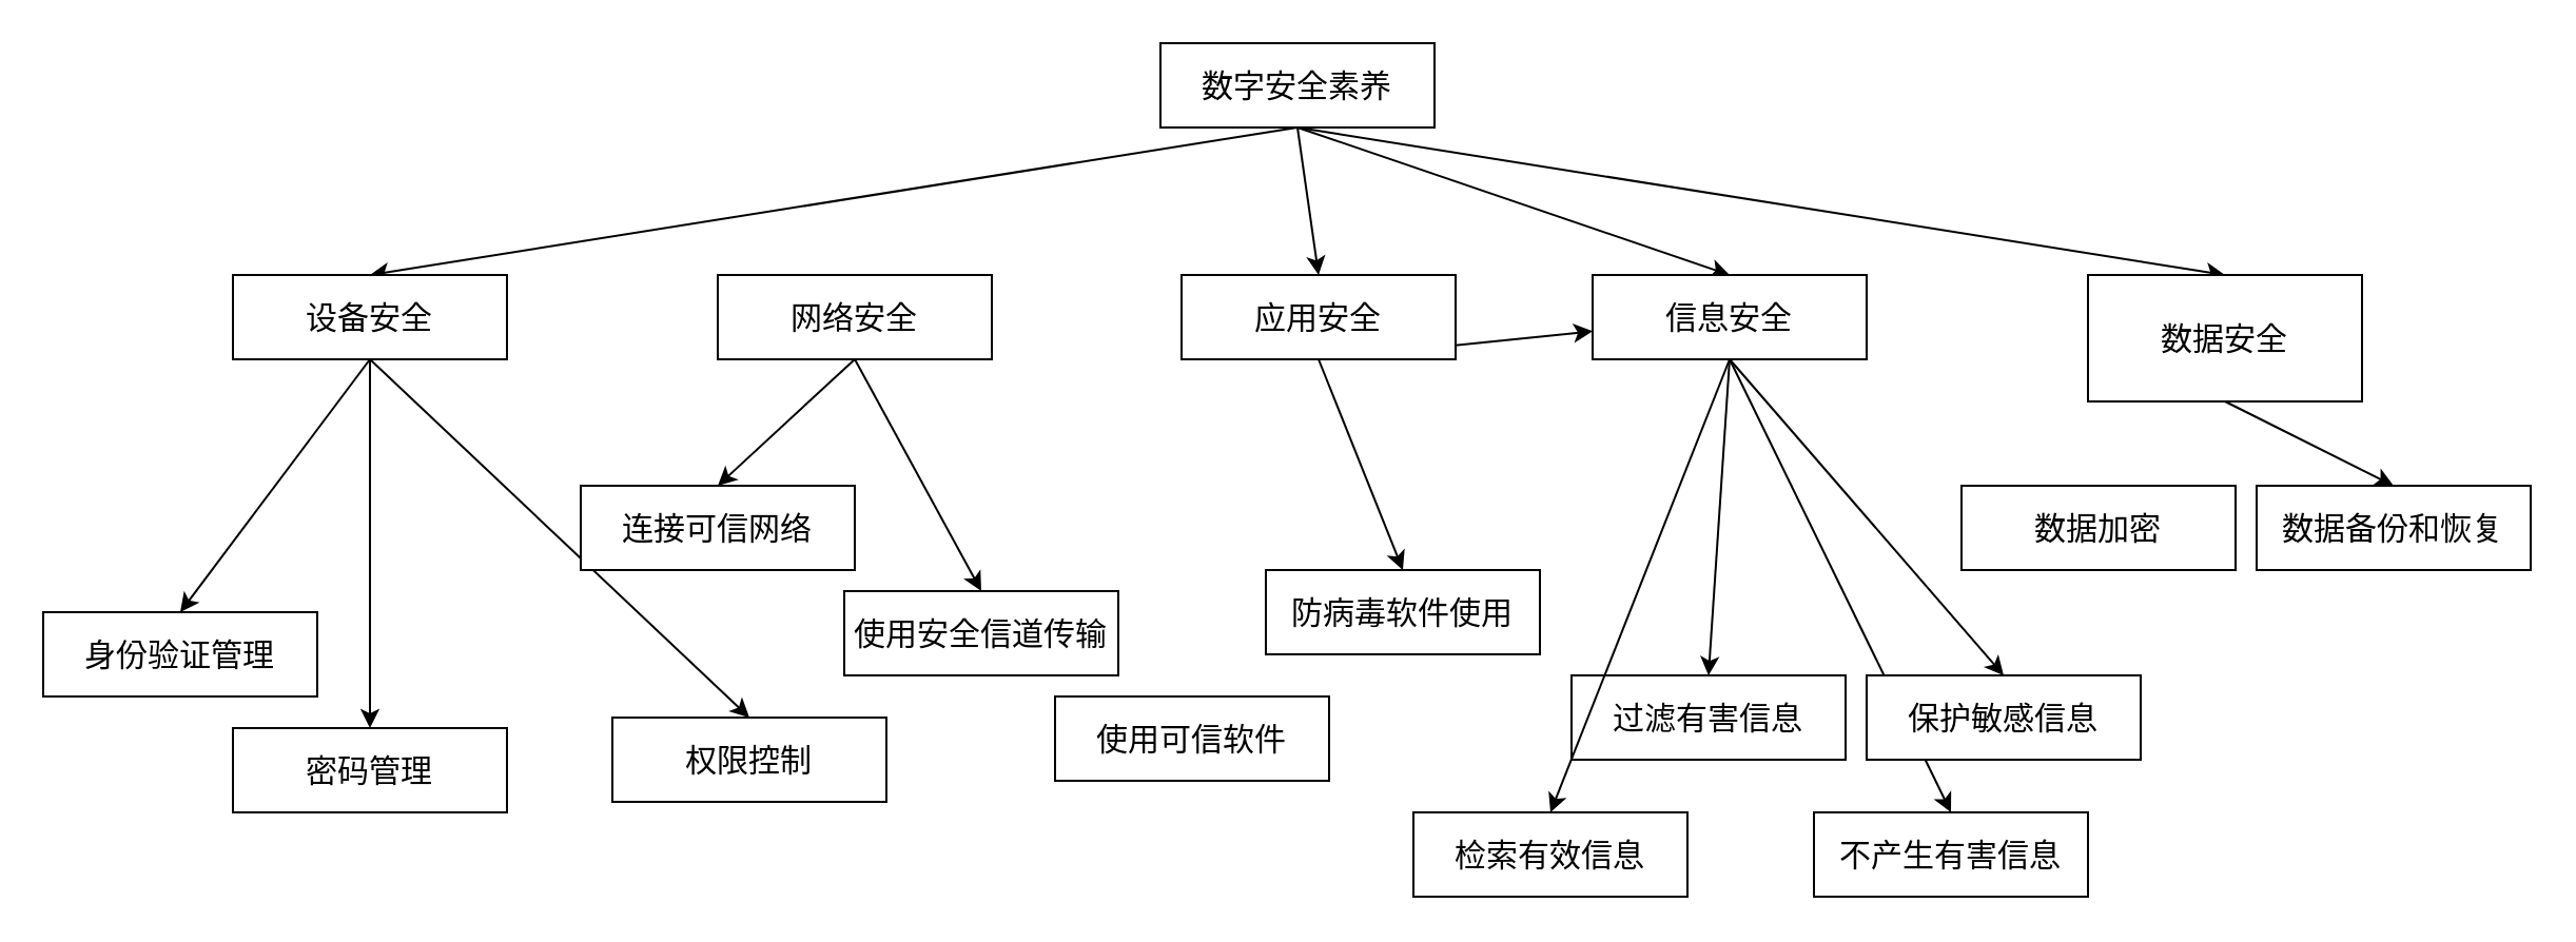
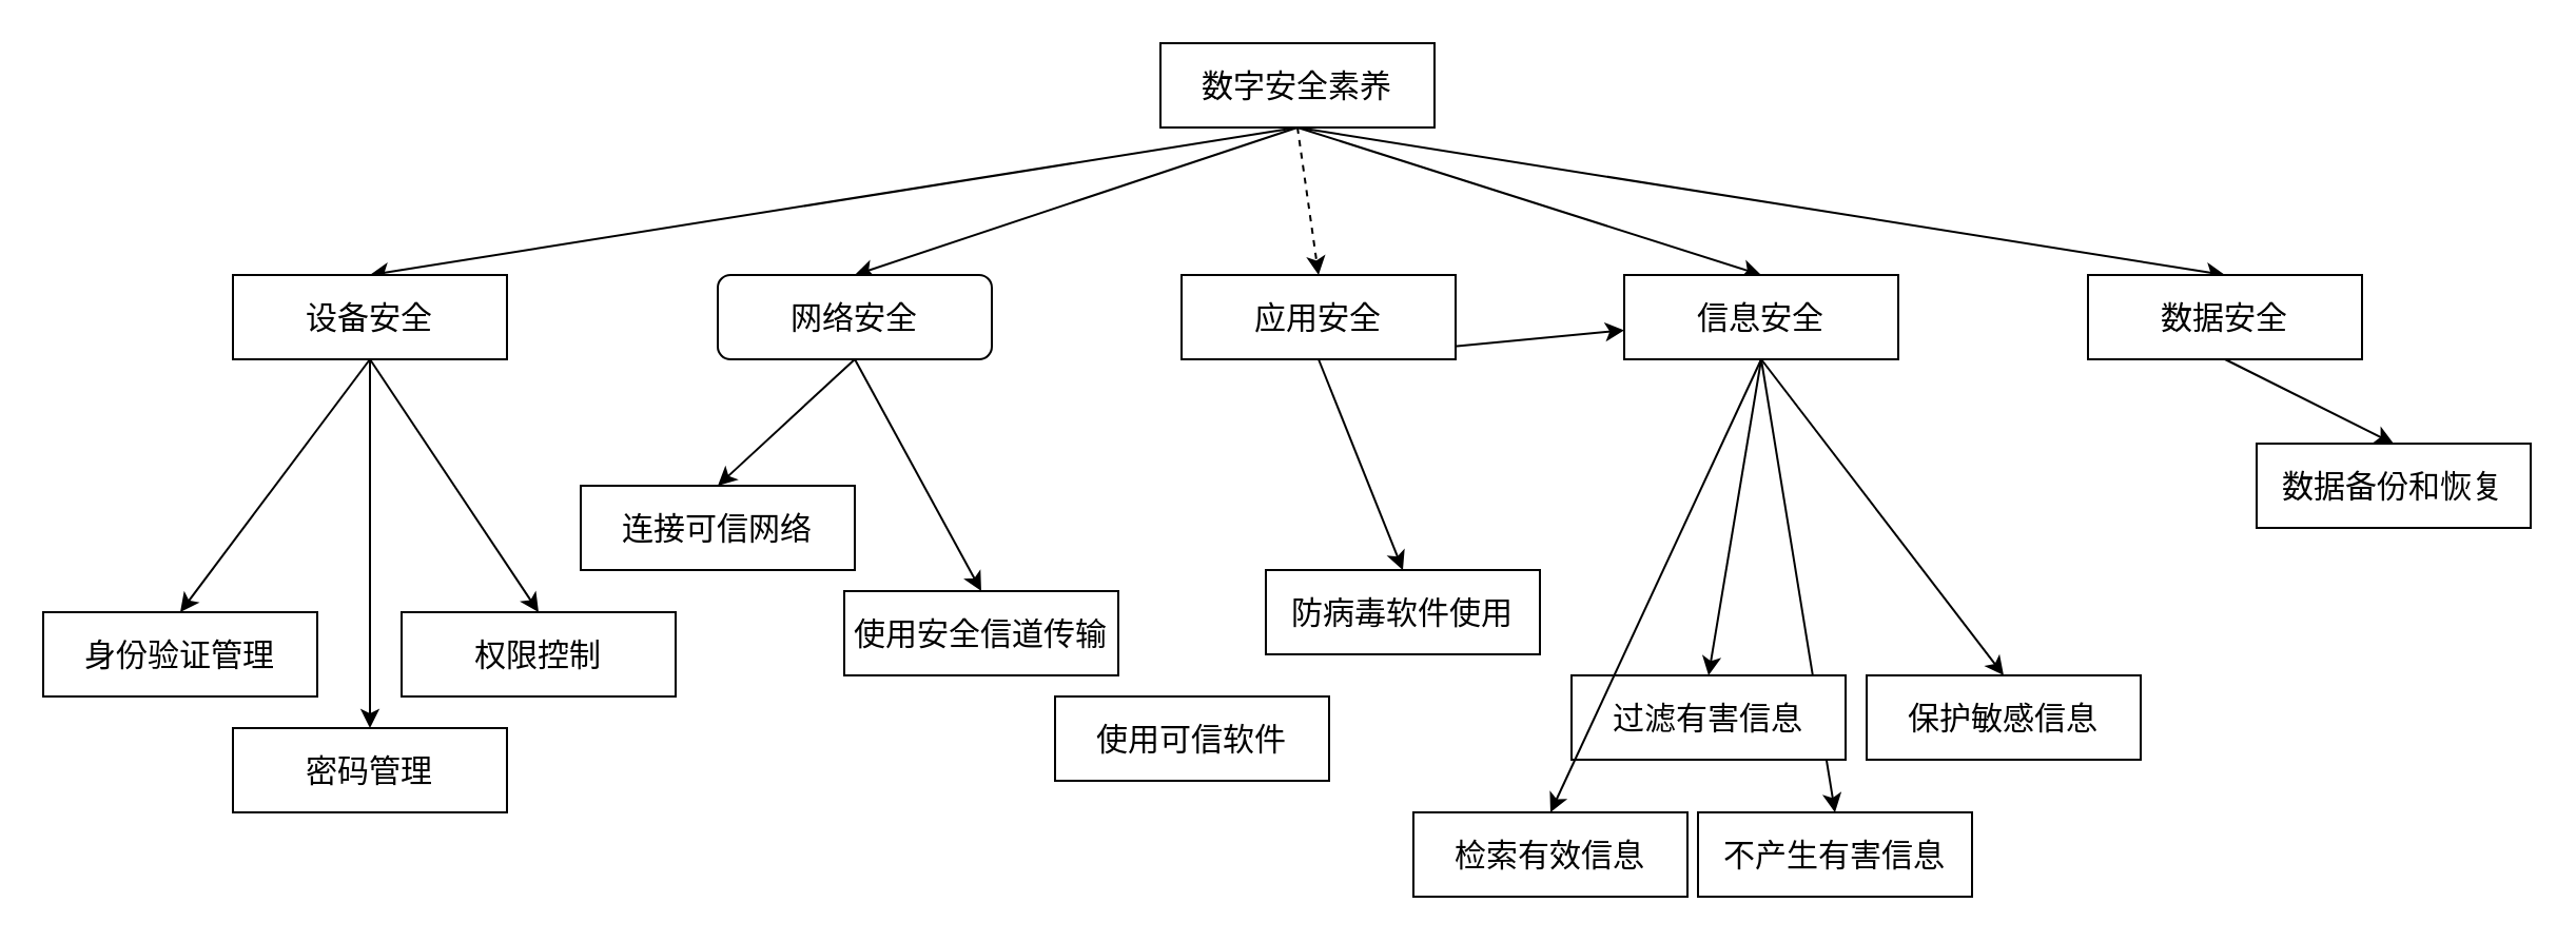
- <mxCell id="4" style="rounded=0;orthogonalLoop=1;jettySize=auto;html=1;entryX=0.5;entryY=0;entryDx=0;entryDy=0;exitX=0.5;exitY=1;exitDx=0;exitDy=0;" edge="1" parent="1" source="7" target="21"><mxGeometry relative="1" as="geometry" /></mxCell>
+ <mxCell id="4" style="rounded=0;orthogonalLoop=1;jettySize=auto;html=1;entryX=0.5;entryY=0;entryDx=0;entryDy=0;exitX=0.5;exitY=1;exitDx=0;exitDy=0;dashed=1;" edge="1" parent="1" source="7" target="21"><mxGeometry relative="1" as="geometry" /></mxCell>
+ <mxCell id="2" style="rounded=0;orthogonalLoop=1;jettySize=auto;html=1;entryX=0.5;entryY=0;entryDx=0;entryDy=0;exitX=0.5;exitY=1;exitDx=0;exitDy=0;" edge="1" parent="1" source="7" target="14"><mxGeometry relative="1" as="geometry" /></mxCell>
- <mxCell id="14" value="网络安全" style="rounded=0;whiteSpace=wrap;html=1;fontSize=15;" vertex="1" parent="1"><mxGeometry x="340" y="130" width="130" height="40" as="geometry" /></mxCell>
+ <mxCell id="14" value="网络安全" style="whiteSpace=wrap;html=1;fontSize=15;rounded=1;" vertex="1" parent="1"><mxGeometry x="340" y="130" width="130" height="40" as="geometry" /></mxCell>
- <mxCell id="18" value="信息安全" style="rounded=0;whiteSpace=wrap;html=1;fontSize=15;" vertex="1" parent="1"><mxGeometry x="755" y="130" width="130" height="40" as="geometry" /></mxCell>
+ <mxCell id="18" value="信息安全" style="rounded=0;whiteSpace=wrap;html=1;fontSize=15;" vertex="1" parent="1"><mxGeometry x="770" y="130" width="130" height="40" as="geometry" /></mxCell>
- <mxCell id="34" value="数据安全" style="rounded=0;whiteSpace=wrap;html=1;fontSize=15;" vertex="1" parent="1"><mxGeometry x="990" y="130" width="130" height="60" as="geometry" /></mxCell>
+ <mxCell id="34" value="数据安全" style="rounded=0;whiteSpace=wrap;html=1;fontSize=15;" vertex="1" parent="1"><mxGeometry x="990" y="130" width="130" height="40" as="geometry" /></mxCell>
- <mxCell id="35" value="数据加密" style="rounded=0;whiteSpace=wrap;html=1;fontSize=15;" vertex="1" parent="1"><mxGeometry x="930" y="230" width="130" height="40" as="geometry" /></mxCell>
- <mxCell id="36" value="数据备份和恢复" style="rounded=0;whiteSpace=wrap;html=1;fontSize=15;" vertex="1" parent="1"><mxGeometry x="1070" y="230" width="130" height="40" as="geometry" /></mxCell>
+ <mxCell id="36" value="数据备份和恢复" style="rounded=0;whiteSpace=wrap;html=1;fontSize=15;" vertex="1" parent="1"><mxGeometry x="1070" y="210" width="130" height="40" as="geometry" /></mxCell>
- <mxCell id="27" value="权限控制" style="rounded=0;whiteSpace=wrap;html=1;fontSize=15;" vertex="1" parent="1"><mxGeometry x="290" y="340" width="130" height="40" as="geometry" /></mxCell>
+ <mxCell id="27" value="权限控制" style="rounded=0;whiteSpace=wrap;html=1;fontSize=15;" vertex="1" parent="1"><mxGeometry x="190" y="290" width="130" height="40" as="geometry" /></mxCell>
- <mxCell id="26" value="不产生有害信息" style="rounded=0;whiteSpace=wrap;html=1;fontSize=15;" vertex="1" parent="1"><mxGeometry x="860" y="385" width="130" height="40" as="geometry" /></mxCell>
+ <mxCell id="26" value="不产生有害信息" style="rounded=0;whiteSpace=wrap;html=1;fontSize=15;" vertex="1" parent="1"><mxGeometry x="805" y="385" width="130" height="40" as="geometry" /></mxCell>
